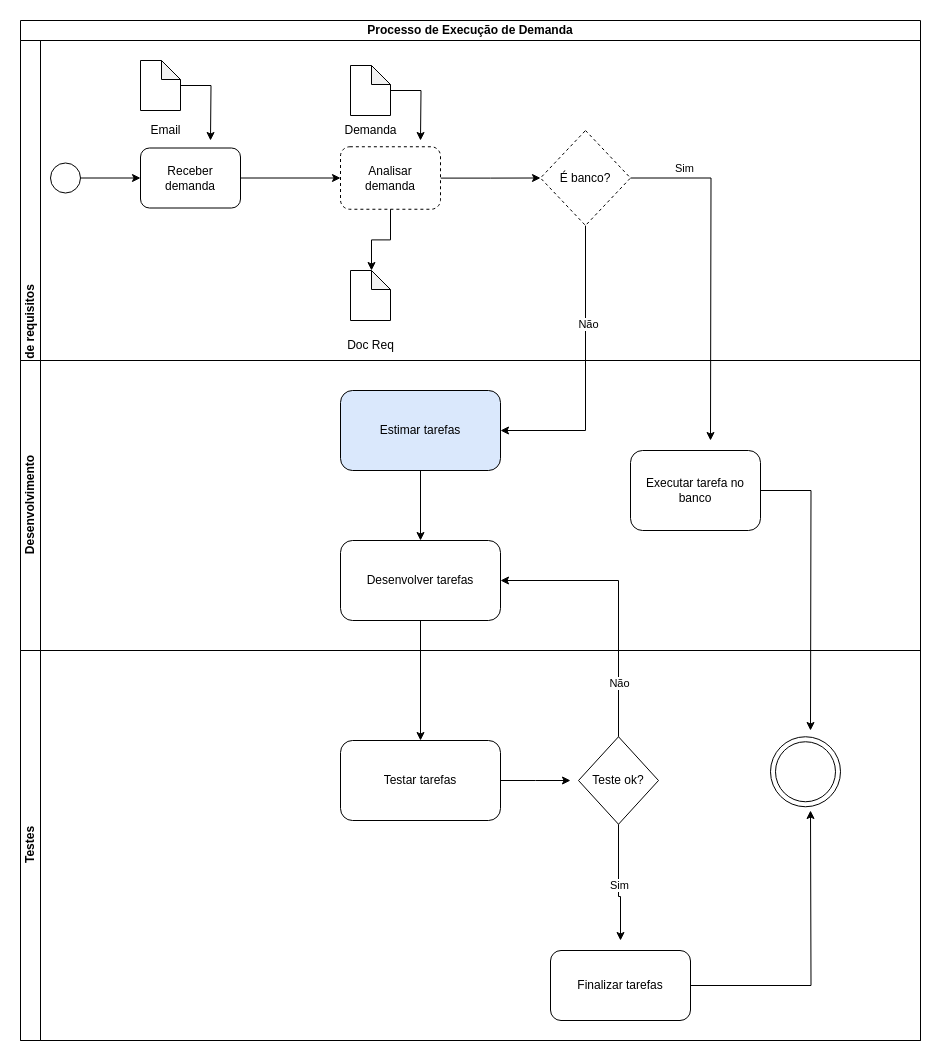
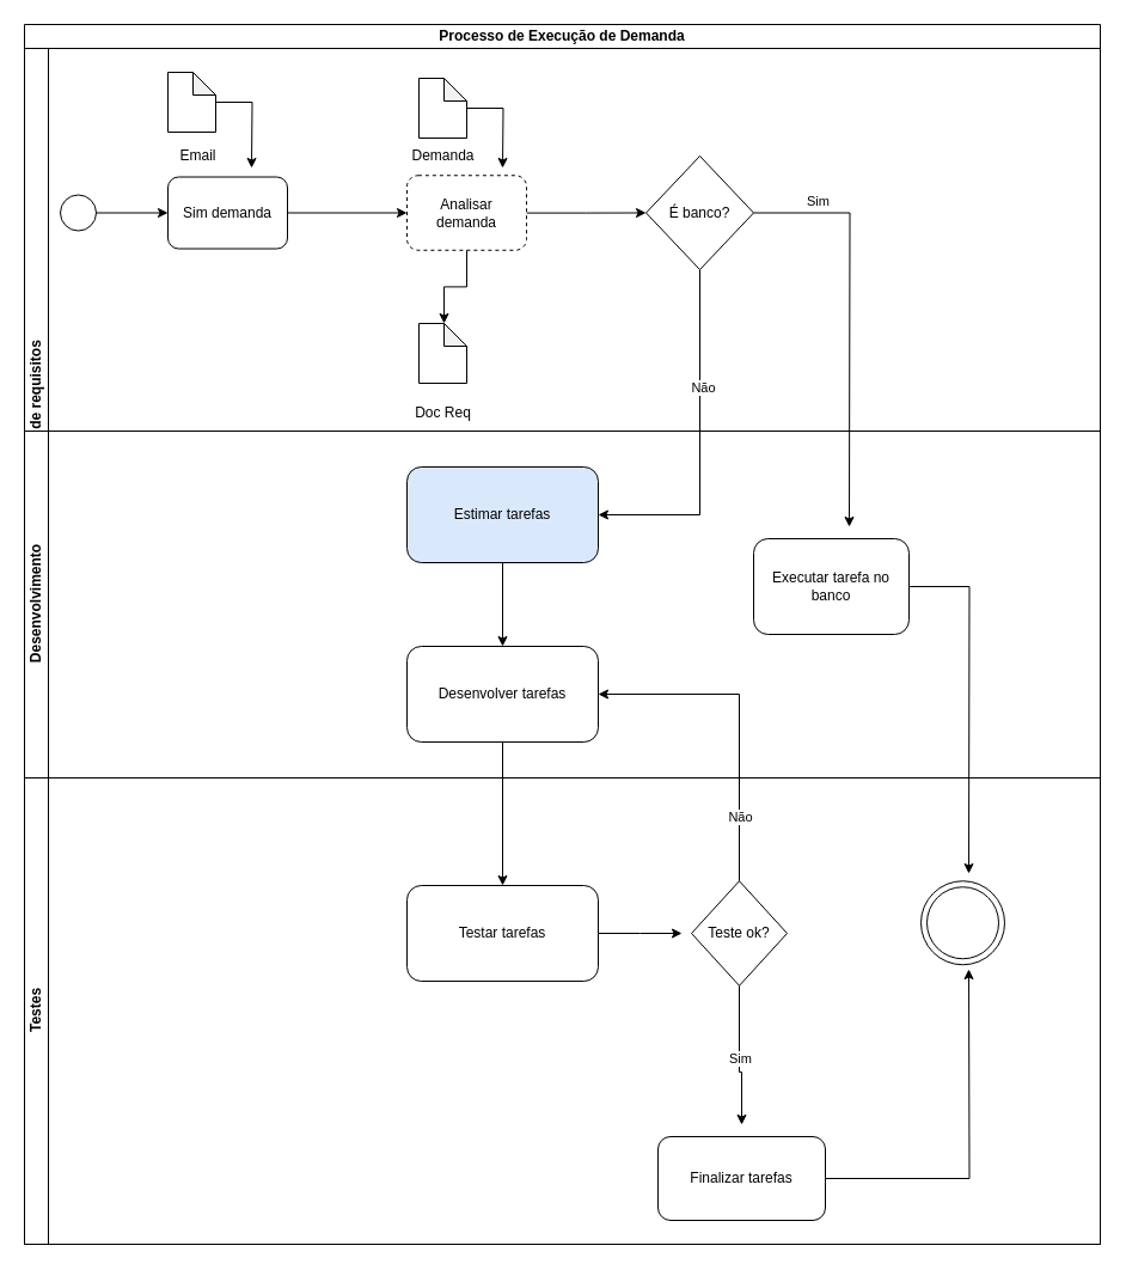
- <mxCell id="14" value="É banco?" style="rhombus;whiteSpace=wrap;html=1;dashed=1;" vertex="1" parent="3"><mxGeometry x="520" y="90" width="90" height="95" as="geometry" /></mxCell>
+ <mxCell id="14" value="É banco?" style="rhombus;whiteSpace=wrap;html=1;" vertex="1" parent="3"><mxGeometry x="520" y="90" width="90" height="95" as="geometry" /></mxCell>
- <mxCell id="7" value="Receber demanda" style="rounded=1;whiteSpace=wrap;html=1;" vertex="1" parent="3"><mxGeometry x="120" y="107.5" width="100" height="60" as="geometry" /></mxCell>
+ <mxCell id="7" value="Sim demanda" style="rounded=1;whiteSpace=wrap;html=1;" vertex="1" parent="3"><mxGeometry x="120" y="107.5" width="100" height="60" as="geometry" /></mxCell>
